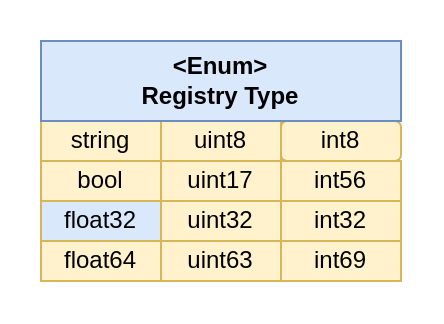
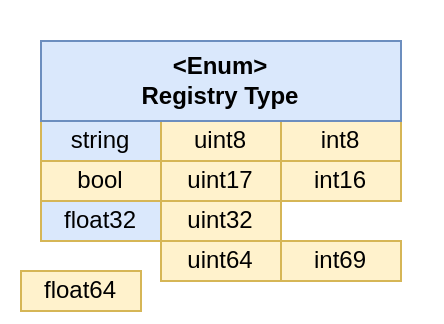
- <mxCell id="2" value="string" style="rounded=0;whiteSpace=wrap;html=1;fillColor=#fff2cc;strokeColor=#d6b656;" vertex="1" parent="1"><mxGeometry x="20" y="60" width="60" height="20" as="geometry" /></mxCell>
+ <mxCell id="2" value="string" style="rounded=0;whiteSpace=wrap;html=1;fillColor=#dae8fc;strokeColor=#d6b656;" vertex="1" parent="1"><mxGeometry x="20" y="60" width="60" height="20" as="geometry" /></mxCell>
- <mxCell id="7" value="int8" style="whiteSpace=wrap;html=1;fillColor=#fff2cc;strokeColor=#d6b656;rounded=1;" vertex="1" parent="1"><mxGeometry x="140" y="60" width="60" height="20" as="geometry" /></mxCell>
+ <mxCell id="7" value="int8" style="rounded=0;whiteSpace=wrap;html=1;fillColor=#fff2cc;strokeColor=#d6b656;" vertex="1" parent="1"><mxGeometry x="140" y="60" width="60" height="20" as="geometry" /></mxCell>
- <mxCell id="11" value="int56" style="rounded=0;whiteSpace=wrap;html=1;fillColor=#fff2cc;strokeColor=#d6b656;" vertex="1" parent="1"><mxGeometry x="140" y="80" width="60" height="20" as="geometry" /></mxCell>
+ <mxCell id="11" value="int16" style="rounded=0;whiteSpace=wrap;html=1;fillColor=#fff2cc;strokeColor=#d6b656;" vertex="1" parent="1"><mxGeometry x="140" y="80" width="60" height="20" as="geometry" /></mxCell>
- <mxCell id="12" value="int32" style="rounded=0;whiteSpace=wrap;html=1;fillColor=#fff2cc;strokeColor=#d6b656;" vertex="1" parent="1"><mxGeometry x="140" y="100" width="60" height="20" as="geometry" /></mxCell>
- <mxCell id="5" value="float64" style="rounded=0;whiteSpace=wrap;html=1;fillColor=#fff2cc;strokeColor=#d6b656;" vertex="1" parent="1"><mxGeometry x="20" y="120" width="60" height="20" as="geometry" /></mxCell>
+ <mxCell id="5" value="float64" style="rounded=0;whiteSpace=wrap;html=1;fillColor=#fff2cc;strokeColor=#d6b656;" vertex="1" parent="1"><mxGeometry x="10" y="135" width="60" height="20" as="geometry" /></mxCell>
- <mxCell id="10" value="uint63" style="rounded=0;whiteSpace=wrap;html=1;fillColor=#fff2cc;strokeColor=#d6b656;" vertex="1" parent="1"><mxGeometry x="80" y="120" width="60" height="20" as="geometry" /></mxCell>
+ <mxCell id="10" value="uint64" style="rounded=0;whiteSpace=wrap;html=1;fillColor=#fff2cc;strokeColor=#d6b656;" vertex="1" parent="1"><mxGeometry x="80" y="120" width="60" height="20" as="geometry" /></mxCell>
